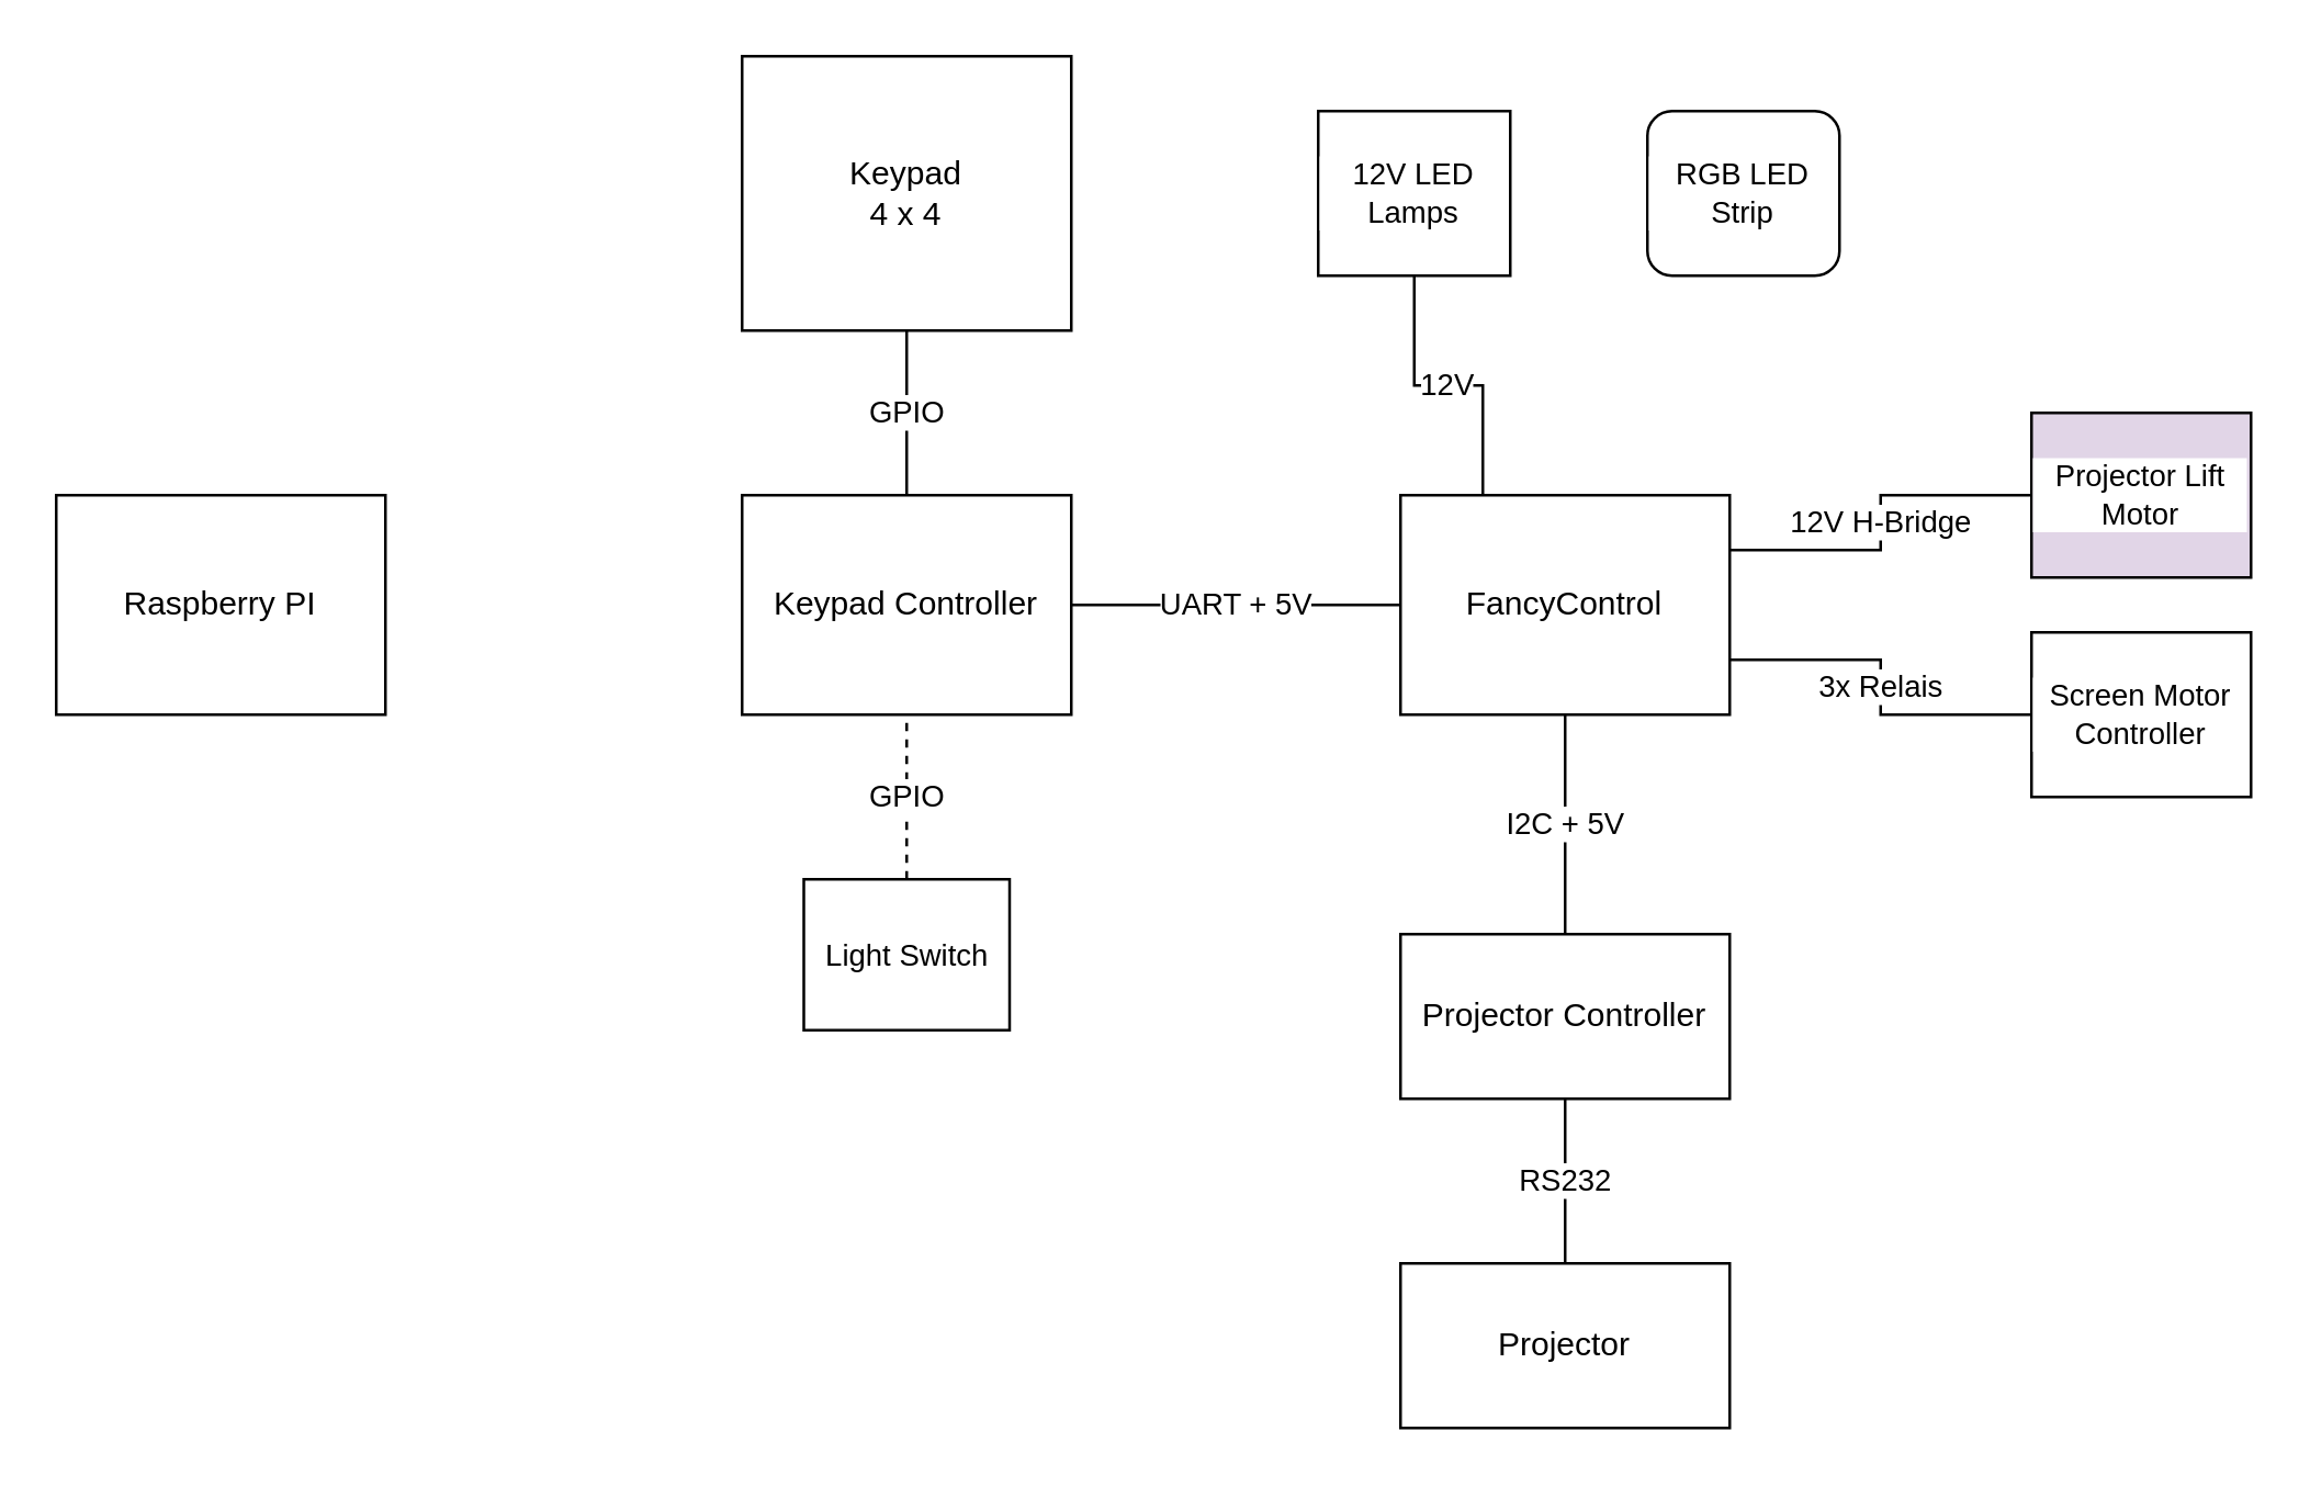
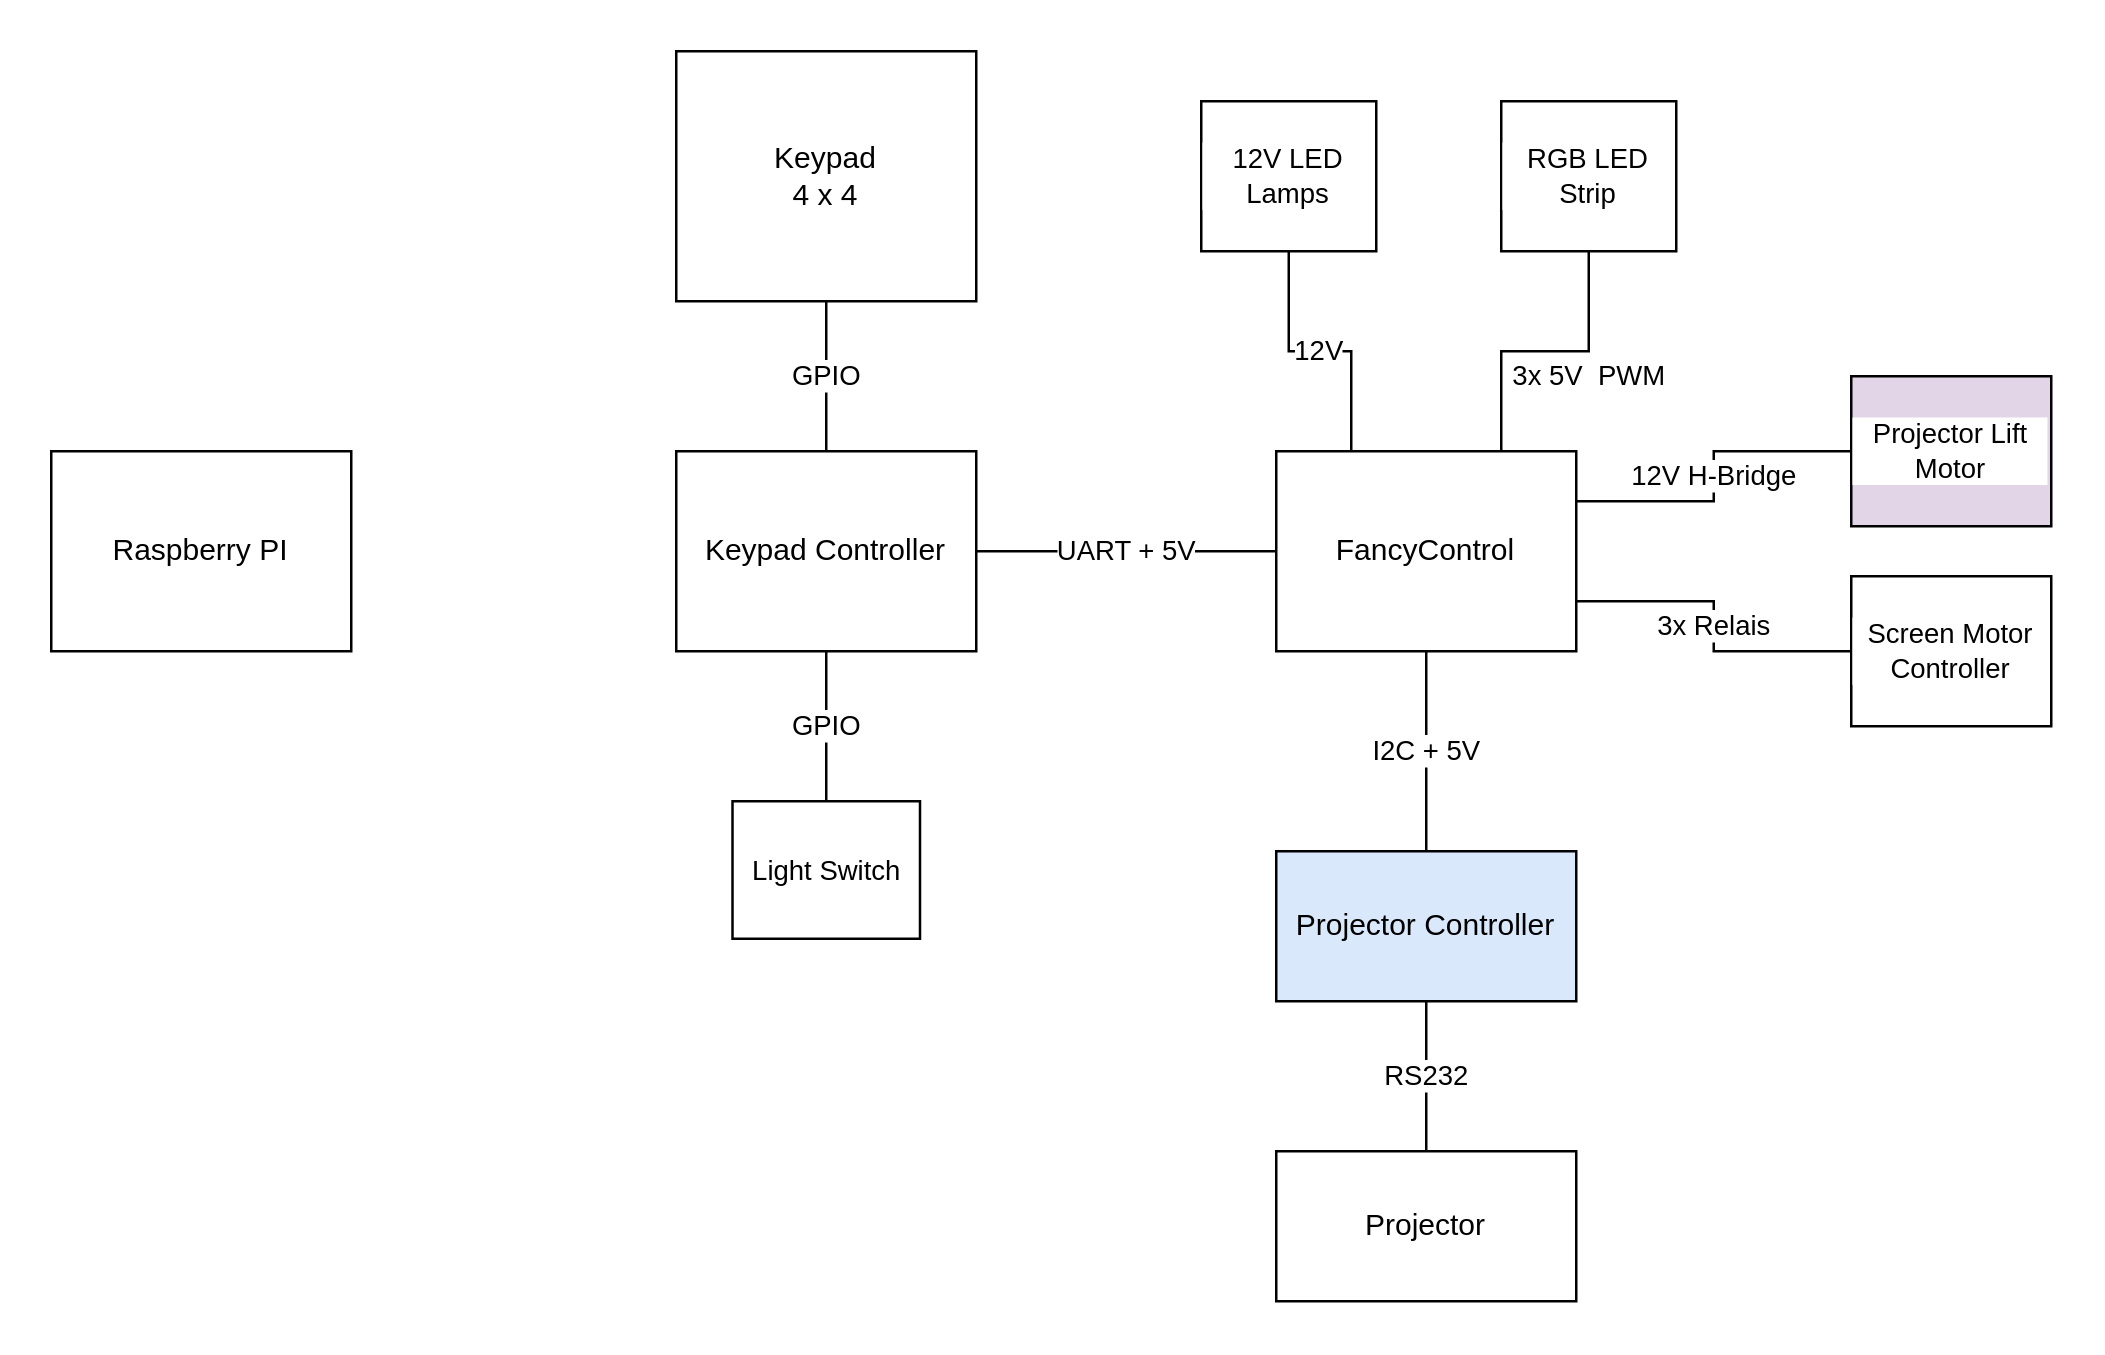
- <mxCell id="21" value="RGB LED Strip" style="whiteSpace=wrap;html=1;fontFamily=Helvetica;fontSize=11;fontColor=default;labelBackgroundColor=default;rounded=1;" vertex="1" parent="1"><mxGeometry x="600" y="40" width="70" height="60" as="geometry" /></mxCell>
+ <mxCell id="21" value="RGB LED Strip" style="rounded=0;whiteSpace=wrap;html=1;fontFamily=Helvetica;fontSize=11;fontColor=default;labelBackgroundColor=default;" vertex="1" parent="1"><mxGeometry x="600" y="40" width="70" height="60" as="geometry" /></mxCell>
+ <mxCell id="9" value="3x 5V&amp;nbsp; PWM" style="edgeStyle=orthogonalEdgeStyle;rounded=0;orthogonalLoop=1;jettySize=auto;html=1;exitX=0.75;exitY=0;exitDx=0;exitDy=0;entryX=0.5;entryY=1;entryDx=0;entryDy=0;strokeColor=default;align=center;verticalAlign=middle;fontFamily=Helvetica;fontSize=11;fontColor=default;labelBackgroundColor=default;endArrow=none;endFill=0;" edge="1" parent="1" source="11" target="21"><mxGeometry x="0.304" y="-10" relative="1" as="geometry"><mxPoint x="-10" y="10" as="offset" /></mxGeometry></mxCell>
- <mxCell id="16" value="GPIO" style="edgeStyle=orthogonalEdgeStyle;rounded=0;orthogonalLoop=1;jettySize=auto;html=1;exitX=0.5;exitY=0;exitDx=0;exitDy=0;entryX=0.5;entryY=1;entryDx=0;entryDy=0;strokeColor=default;align=center;verticalAlign=middle;fontFamily=Helvetica;fontSize=11;fontColor=default;labelBackgroundColor=default;endArrow=none;endFill=0;dashed=1;" edge="1" parent="1" source="17" target="5"><mxGeometry relative="1" as="geometry" /></mxCell>
+ <mxCell id="16" value="GPIO" style="edgeStyle=orthogonalEdgeStyle;rounded=0;orthogonalLoop=1;jettySize=auto;html=1;exitX=0.5;exitY=0;exitDx=0;exitDy=0;entryX=0.5;entryY=1;entryDx=0;entryDy=0;strokeColor=default;align=center;verticalAlign=middle;fontFamily=Helvetica;fontSize=11;fontColor=default;labelBackgroundColor=default;endArrow=none;endFill=0;" edge="1" parent="1" source="17" target="5"><mxGeometry relative="1" as="geometry" /></mxCell>
- <mxCell id="13" value="Projector Controller" style="rounded=0;whiteSpace=wrap;html=1;" vertex="1" parent="1"><mxGeometry x="510" y="340" width="120" height="60" as="geometry" /></mxCell>
+ <mxCell id="13" value="Projector Controller" style="rounded=0;whiteSpace=wrap;html=1;fillColor=#dae8fc;" vertex="1" parent="1"><mxGeometry x="510" y="340" width="120" height="60" as="geometry" /></mxCell>
